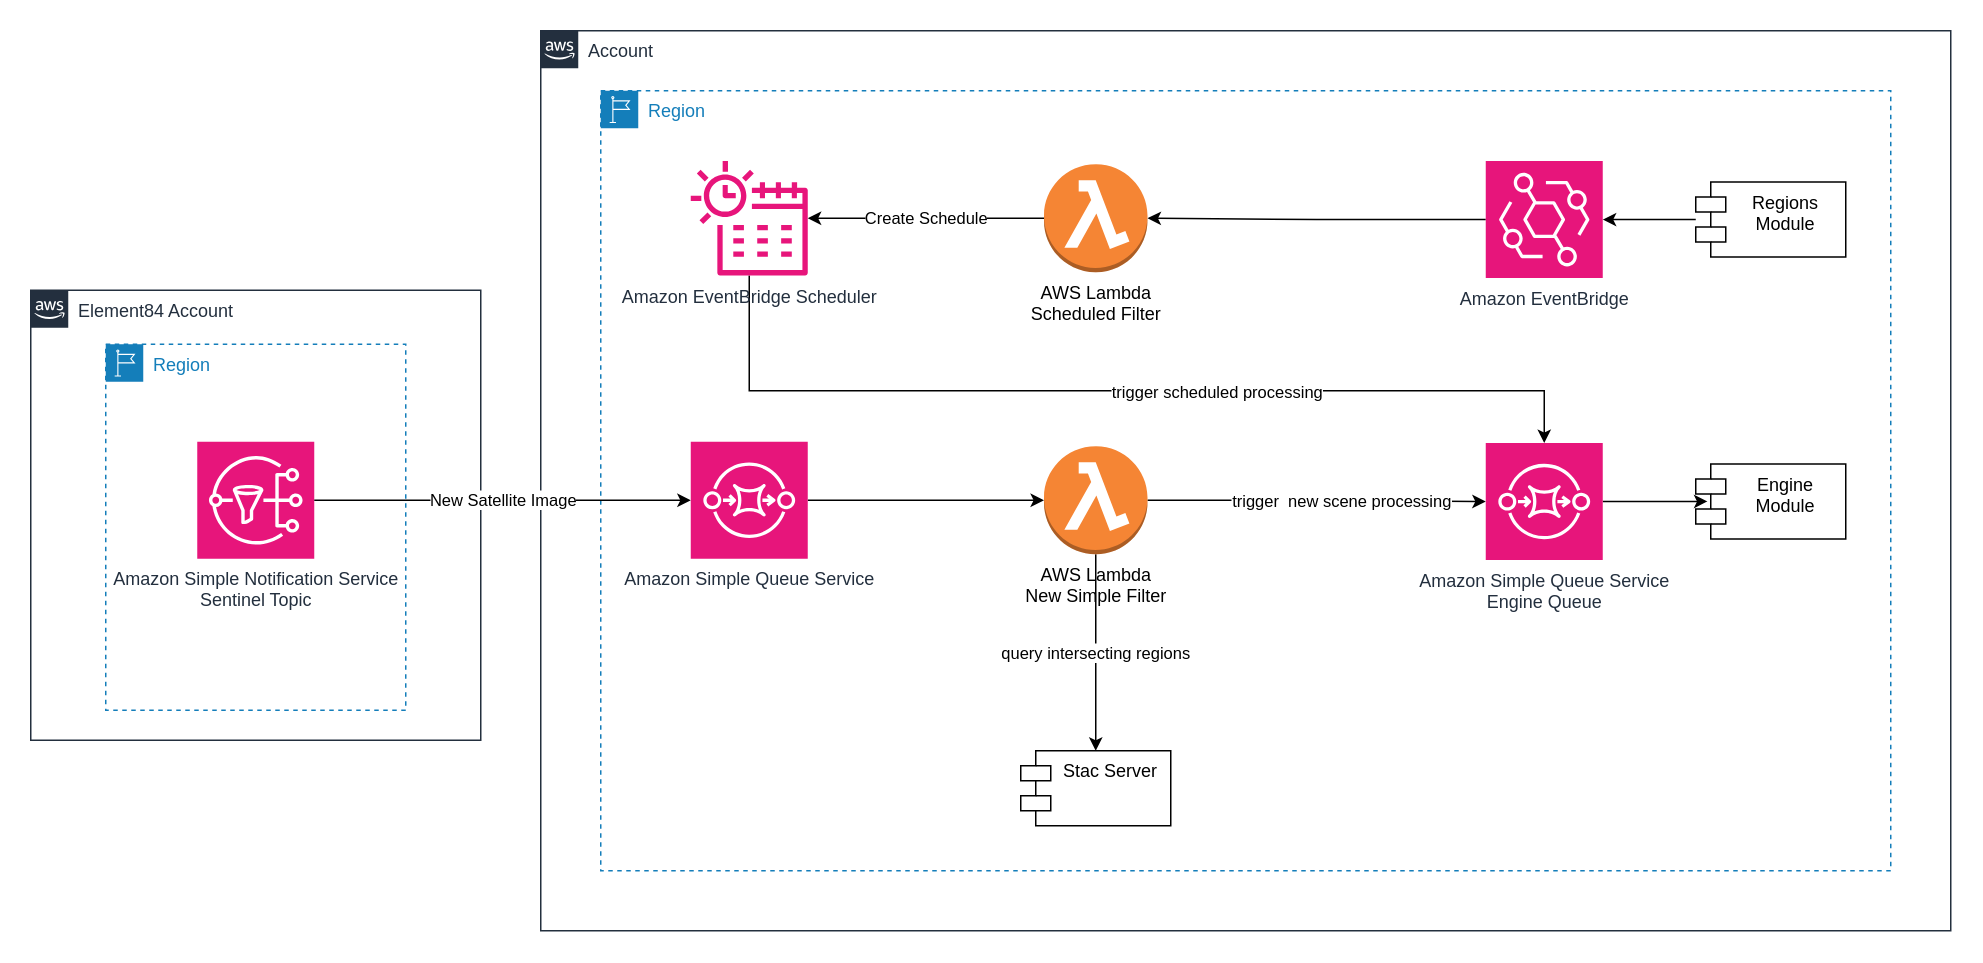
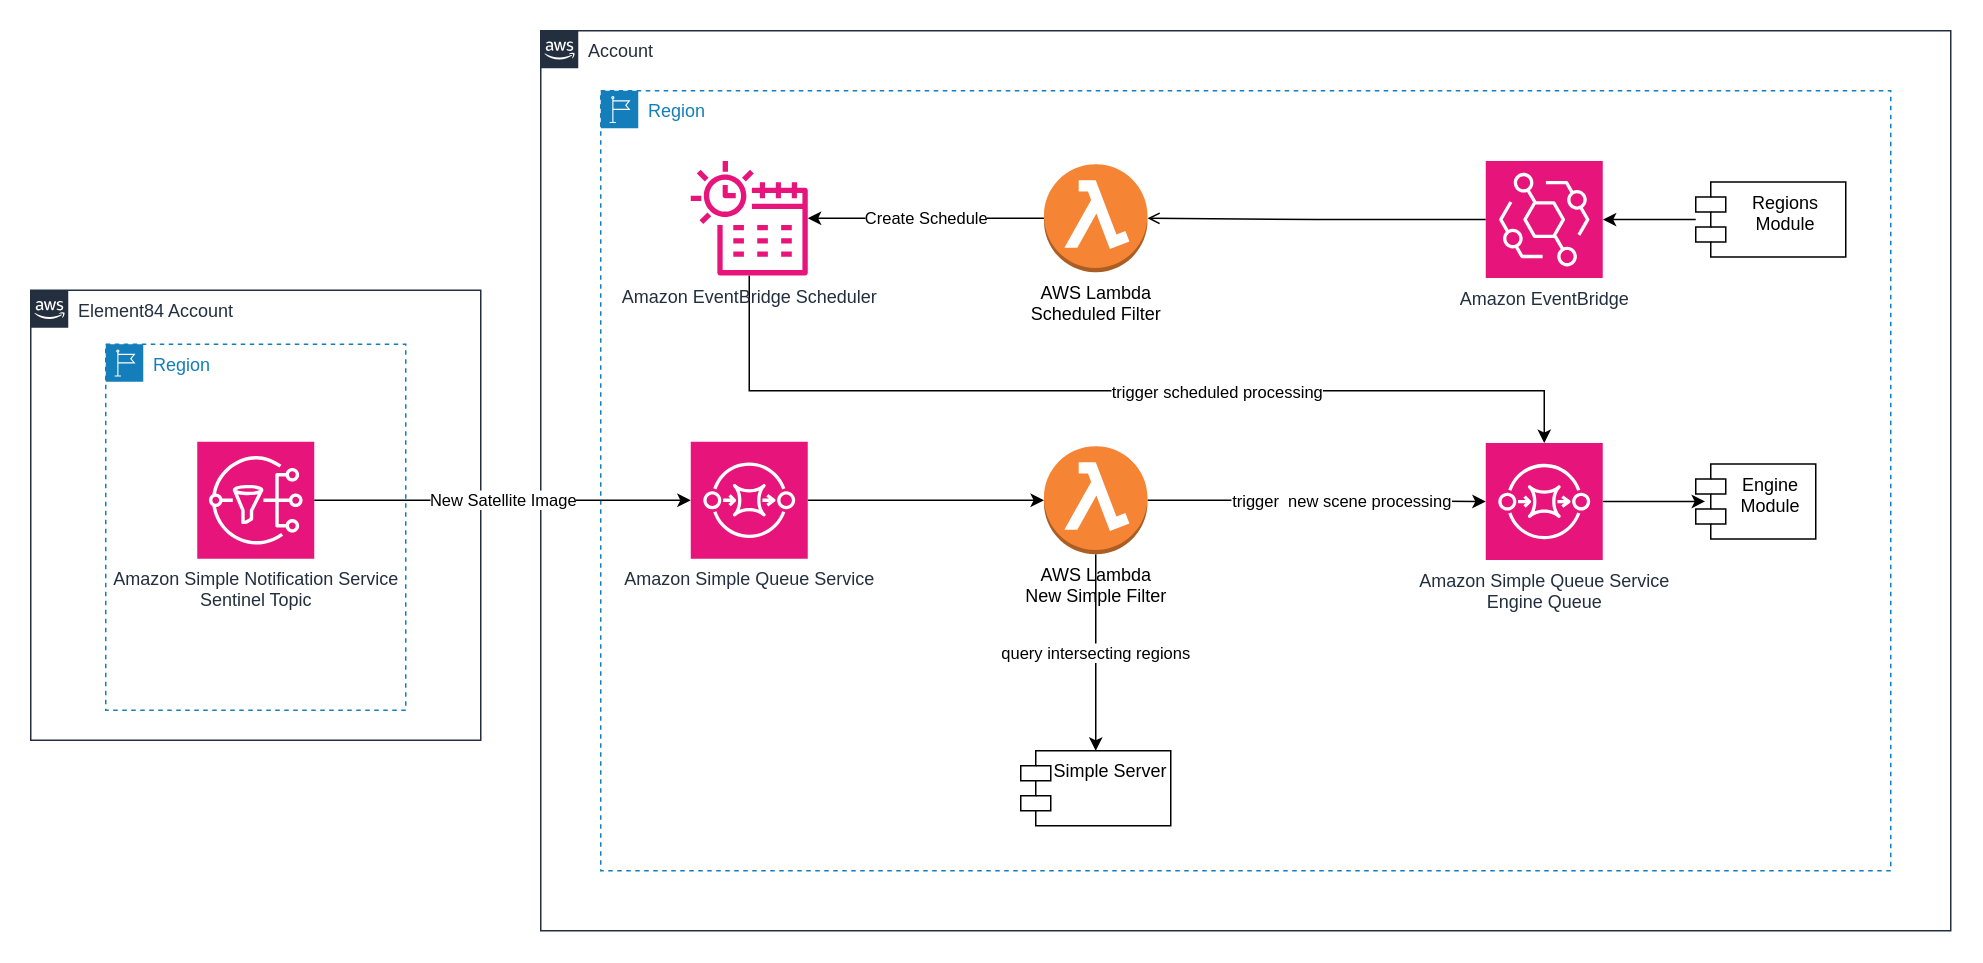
- <mxCell id="11" style="edgeStyle=orthogonalEdgeStyle;rounded=0;orthogonalLoop=1;jettySize=auto;html=1;" parent="3" source="12" target="14" edge="1"><mxGeometry relative="1" as="geometry" /></mxCell>
+ <mxCell id="11" style="edgeStyle=orthogonalEdgeStyle;rounded=0;orthogonalLoop=1;jettySize=auto;html=1;endArrow=open;" parent="3" source="12" target="14" edge="1"><mxGeometry relative="1" as="geometry" /></mxCell>
- <mxCell id="22" value="Engine&lt;br&gt;Module" style="shape=module;align=left;spacingLeft=20;align=center;verticalAlign=top;whiteSpace=wrap;html=1;" parent="3" vertex="1"><mxGeometry x="730" y="248.89" width="100" height="50" as="geometry" /></mxCell>
+ <mxCell id="22" value="Engine&lt;br&gt;Module" style="shape=module;align=left;spacingLeft=20;align=center;verticalAlign=top;whiteSpace=wrap;html=1;" parent="3" vertex="1"><mxGeometry x="730" y="248.89" width="80" height="50" as="geometry" /></mxCell>
- <mxCell id="19" value="Stac Server" style="shape=module;align=left;spacingLeft=20;align=center;verticalAlign=top;whiteSpace=wrap;html=1;" parent="3" vertex="1"><mxGeometry x="280" y="440" width="100" height="50" as="geometry" /></mxCell>
+ <mxCell id="19" value="Simple Server" style="shape=module;align=left;spacingLeft=20;align=center;verticalAlign=top;whiteSpace=wrap;html=1;" parent="3" vertex="1"><mxGeometry x="280" y="440" width="100" height="50" as="geometry" /></mxCell>
